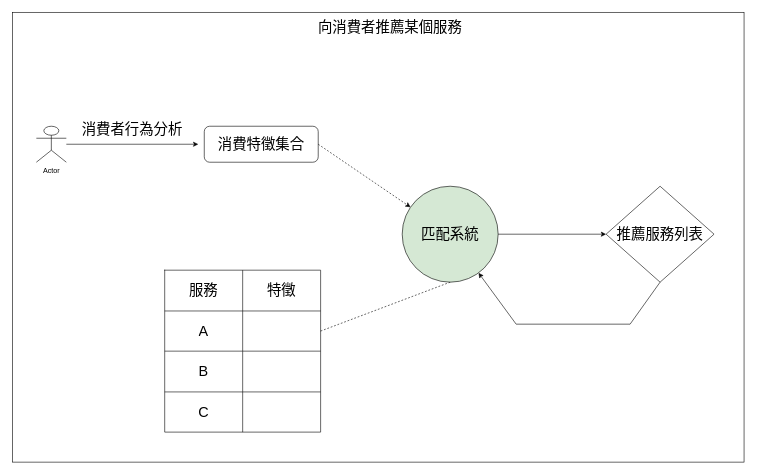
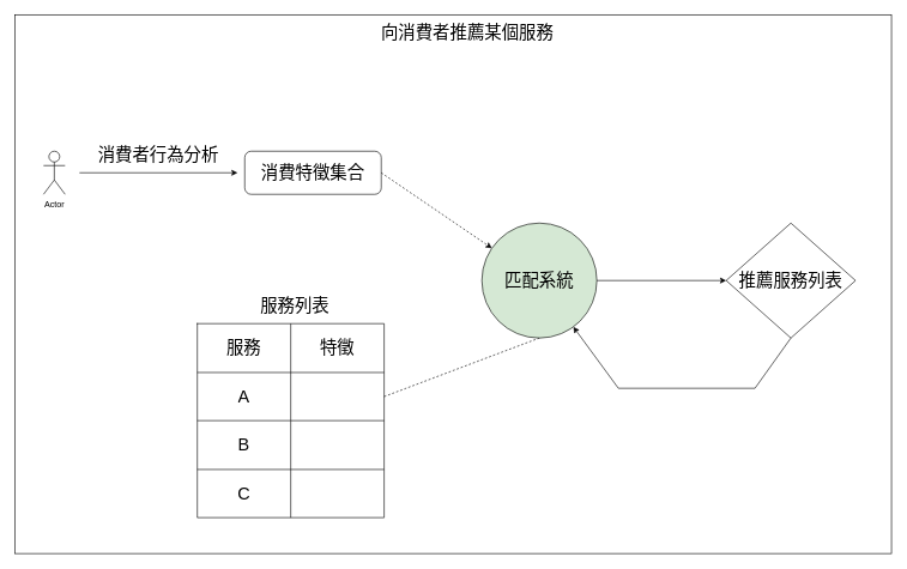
- <mxCell id="3" value="Actor" style="shape=umlActor;verticalLabelPosition=bottom;verticalAlign=top;html=1;outlineConnect=0;" vertex="1" parent="1"><mxGeometry x="60" y="210" width="50" height="60" as="geometry" /></mxCell>
+ <mxCell id="3" value="Actor" style="shape=umlActor;verticalLabelPosition=bottom;verticalAlign=top;html=1;outlineConnect=0;" vertex="1" parent="1"><mxGeometry x="60" y="210" width="30" height="60" as="geometry" /></mxCell>
+ <mxCell id="21" value="服務列表" style="text;html=1;strokeColor=none;fillColor=none;align=center;verticalAlign=middle;whiteSpace=wrap;rounded=0;fontSize=24;" vertex="1" parent="1"><mxGeometry x="340" y="410" width="140" height="30" as="geometry" /></mxCell>
